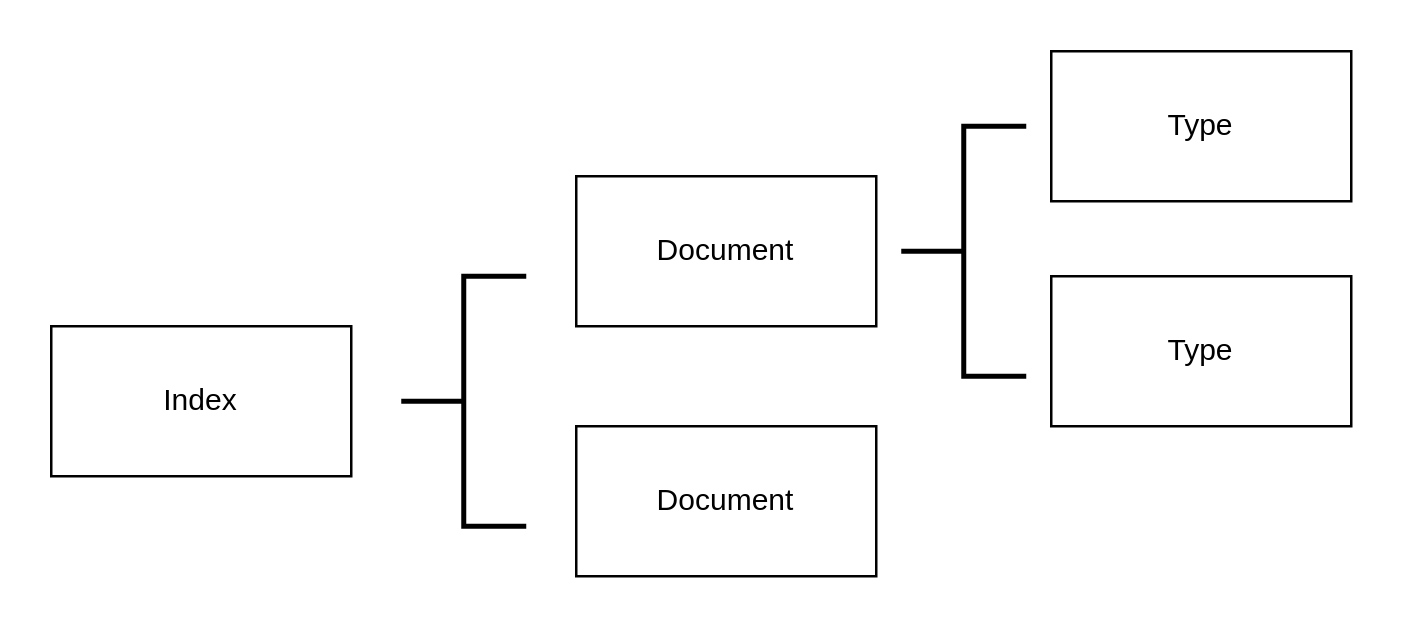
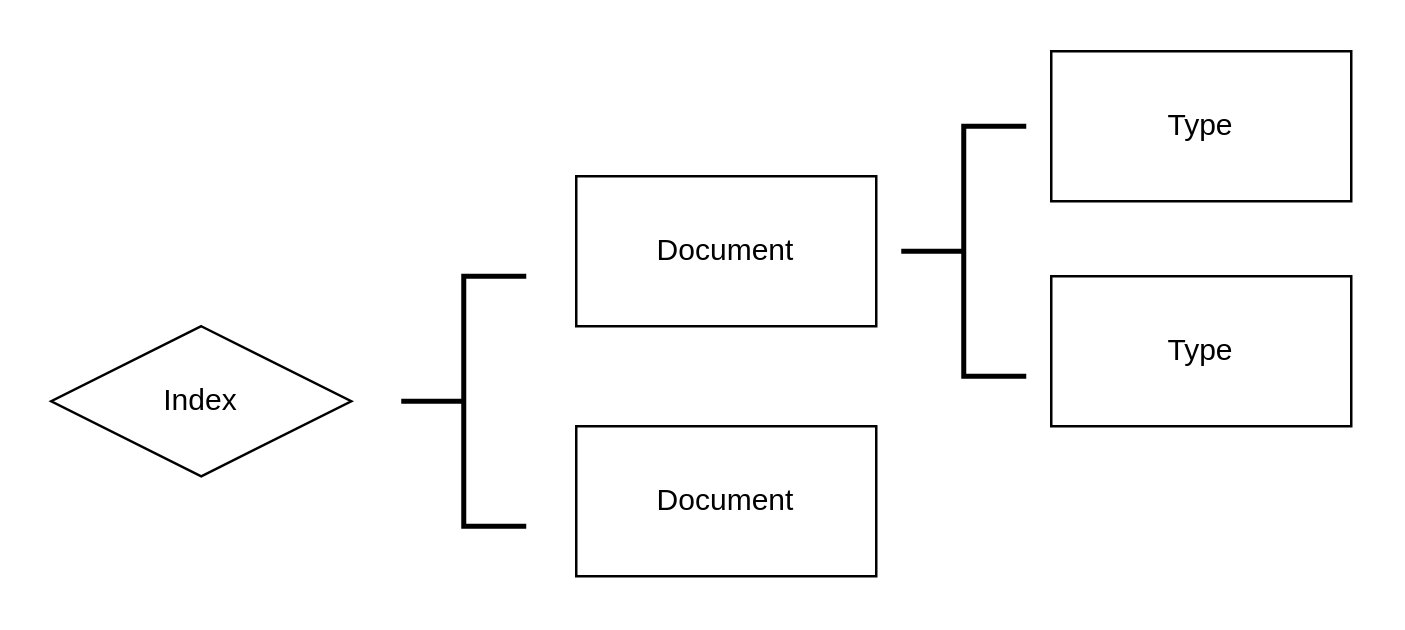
- <mxCell id="2" value="Index" style="rounded=0;whiteSpace=wrap;html=1;" vertex="1" parent="1"><mxGeometry x="20" y="130" width="120" height="60" as="geometry" /></mxCell>
+ <mxCell id="2" value="Index" style="rhombus;whiteSpace=wrap;html=1;" vertex="1" parent="1"><mxGeometry x="20" y="130" width="120" height="60" as="geometry" /></mxCell>
